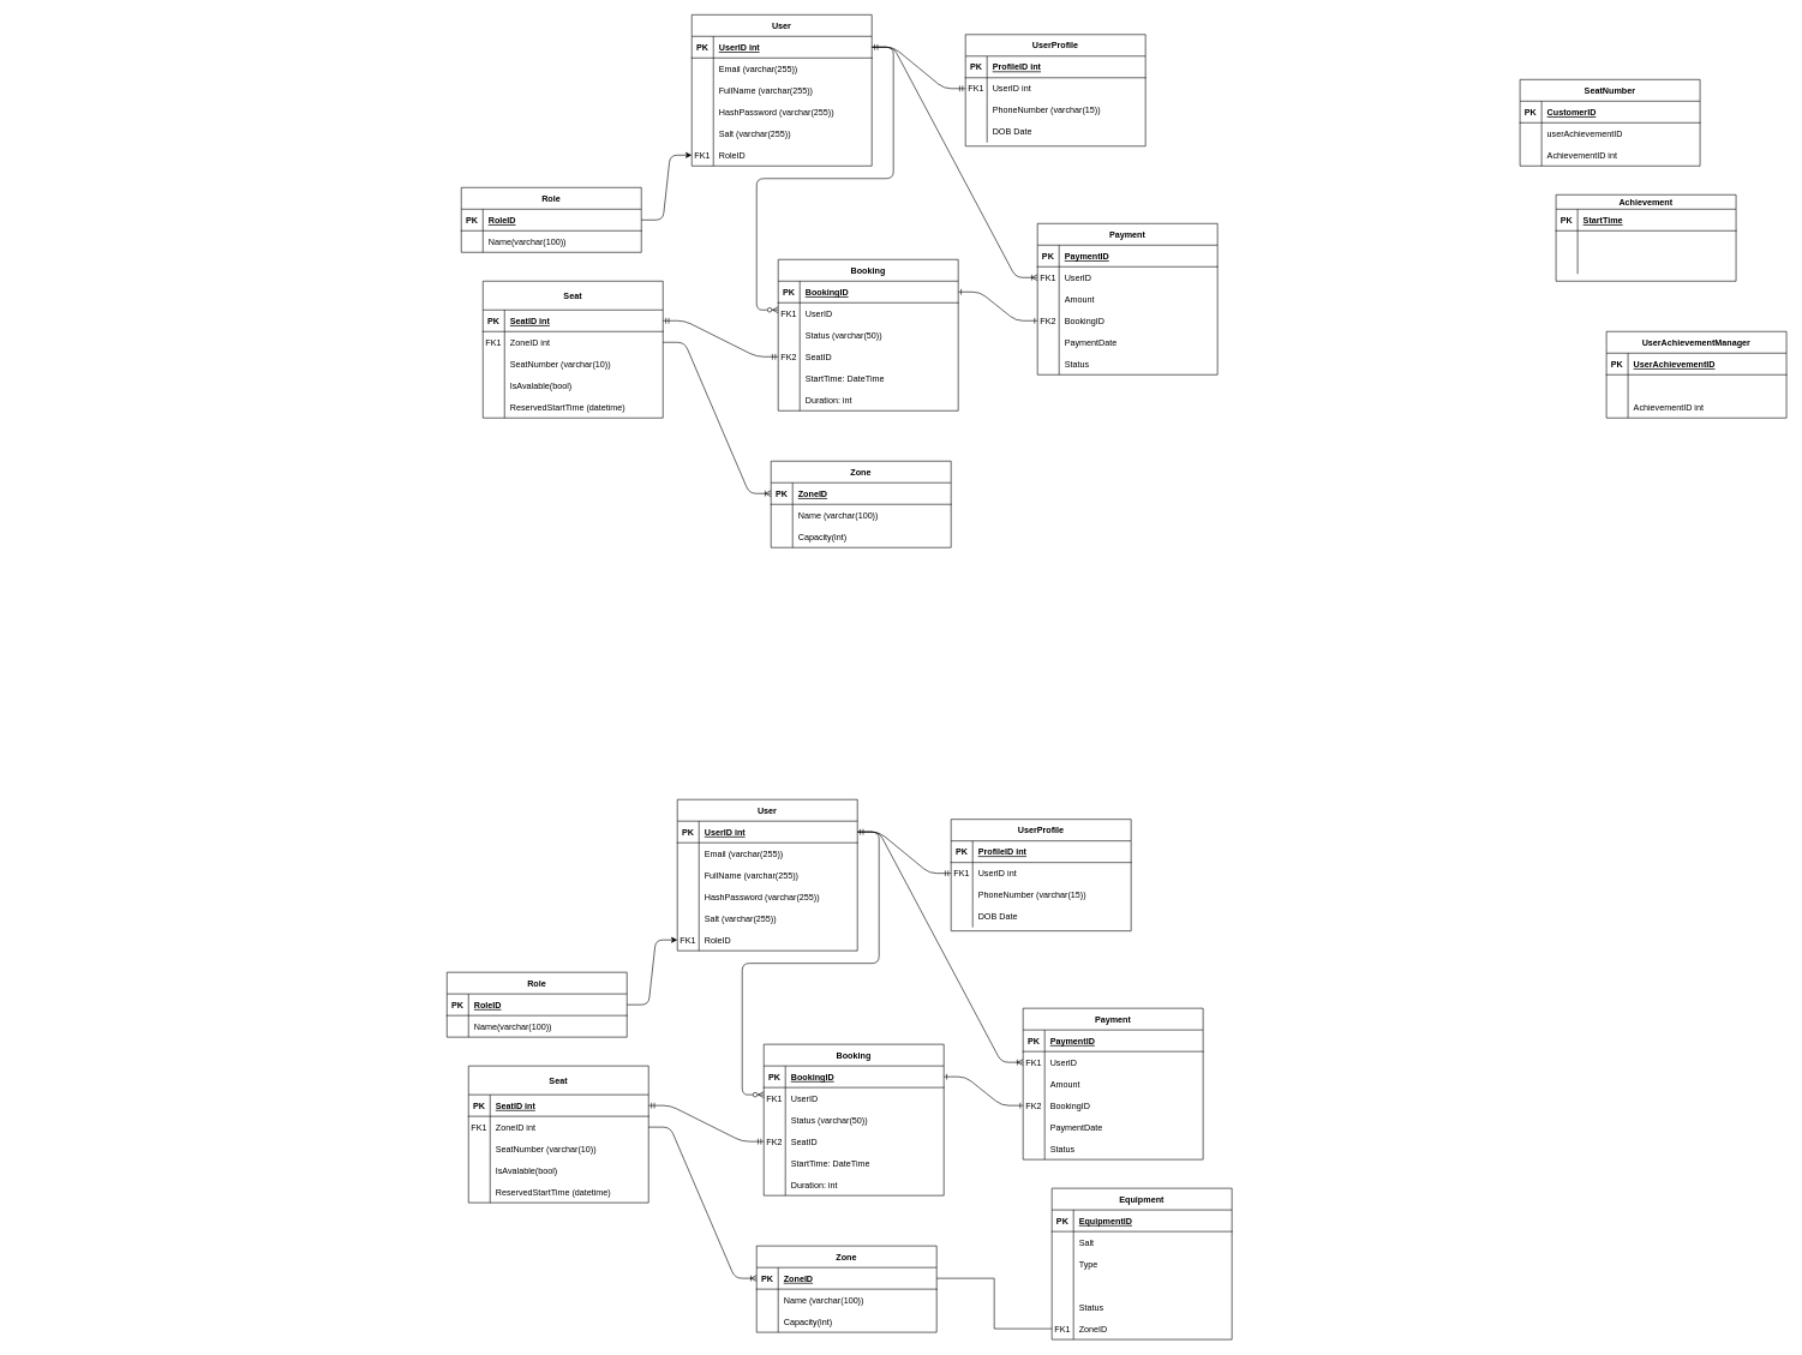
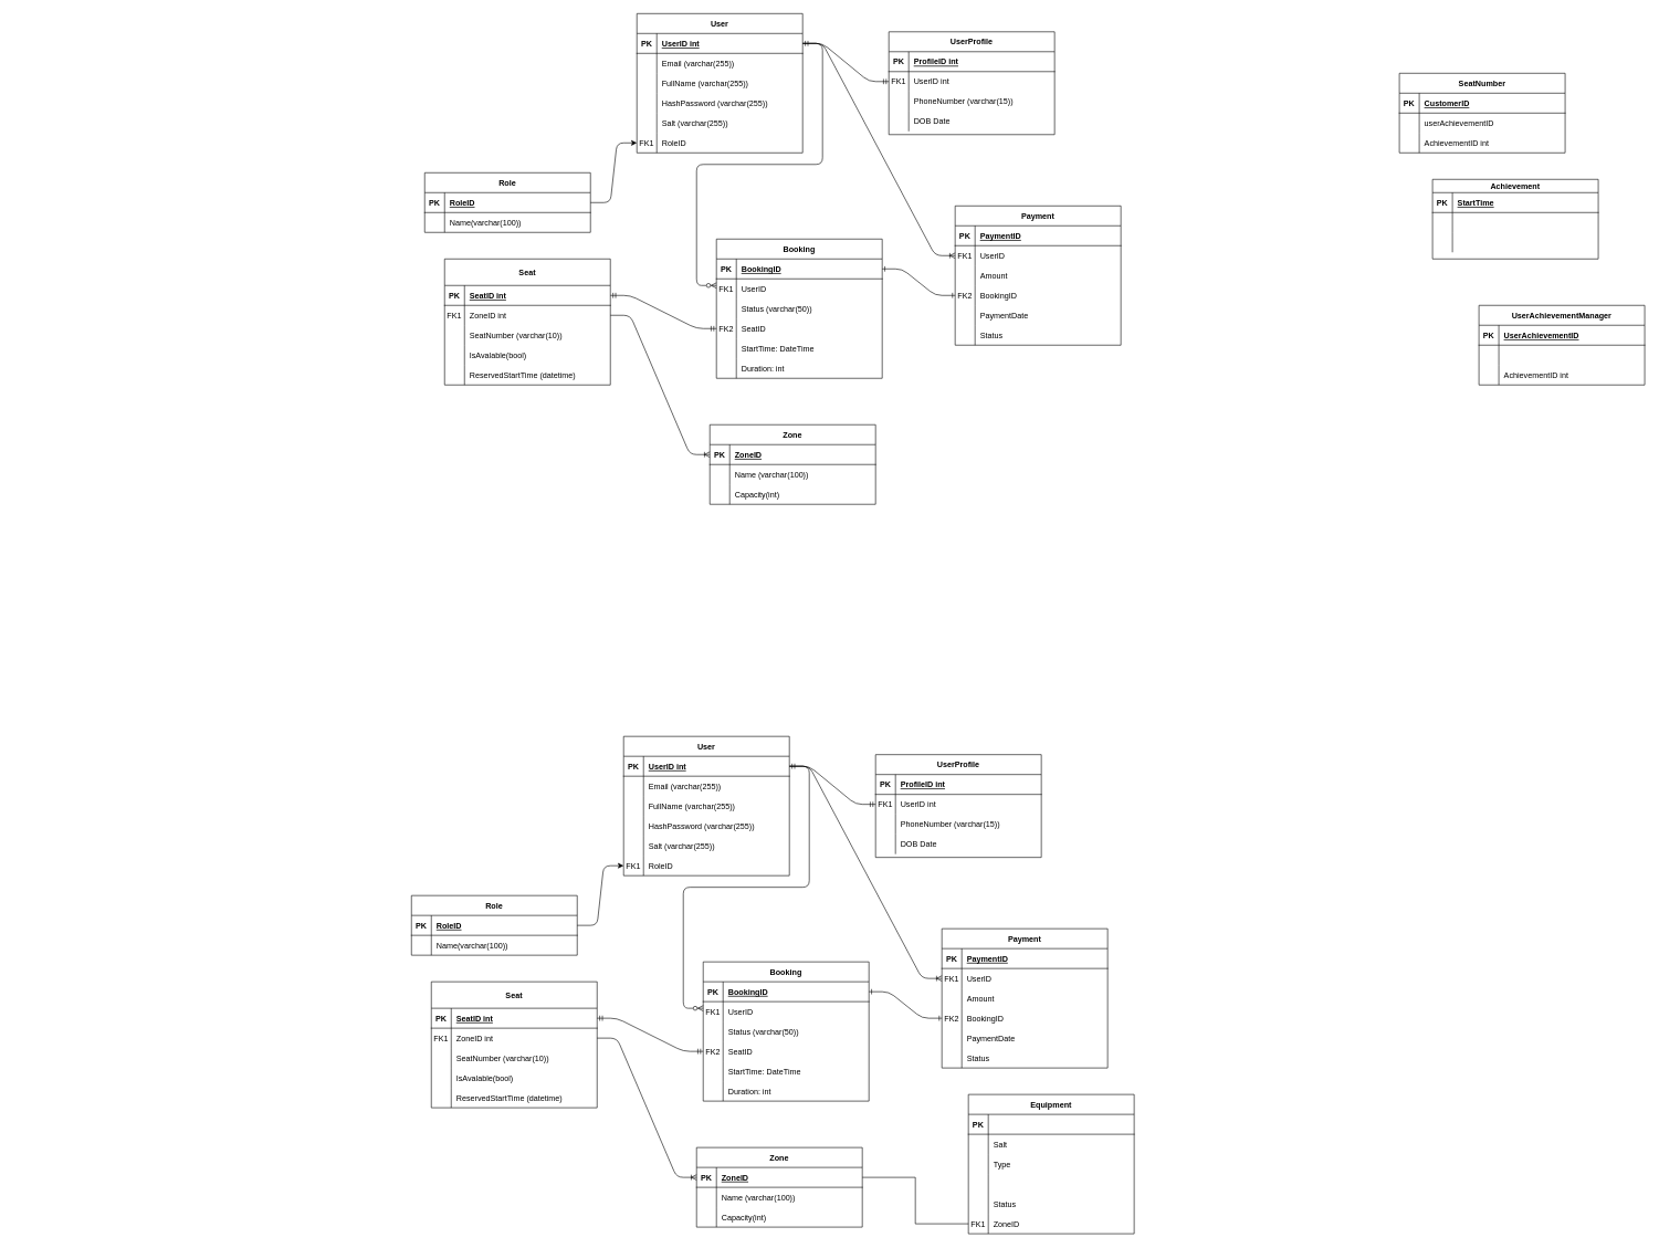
- <mxCell id="255" value="EquipmentID" style="shape=partialRectangle;overflow=hidden;connectable=0;fillColor=none;top=0;left=0;bottom=0;right=0;align=left;spacingLeft=6;fontStyle=5;" vertex="1" parent="253"><mxGeometry x="30" width="220" height="30" as="geometry"><mxRectangle width="220" height="30" as="alternateBounds" /></mxGeometry></mxCell>
